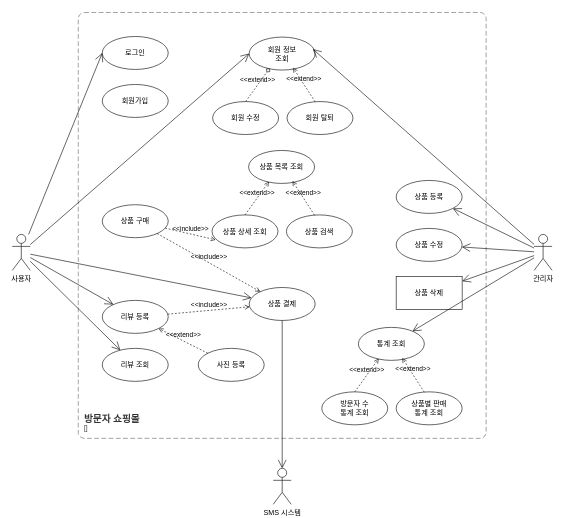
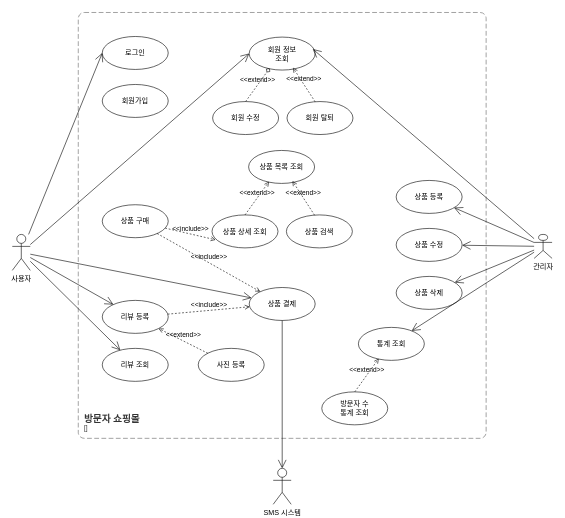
- <mxCell id="4" value="관리자" style="shape=umlActor;html=1;verticalLabelPosition=bottom;verticalAlign=top;align=center;" vertex="1" parent="1"><mxGeometry x="890" y="390" width="30" height="60" as="geometry" /></mxCell>
+ <mxCell id="4" value="관리자" style="shape=umlActor;html=1;verticalLabelPosition=bottom;verticalAlign=top;align=center;" vertex="1" parent="1"><mxGeometry x="890" y="390" width="30" height="40" as="geometry" /></mxCell>
- <mxCell id="29" value="상품 삭제" style="whiteSpace=wrap;html=1;aspect=fixed;rounded=0;" vertex="1" parent="1"><mxGeometry x="660" y="460" width="110" height="55" as="geometry" /></mxCell>
+ <mxCell id="29" value="상품 삭제" style="ellipse;whiteSpace=wrap;html=1;aspect=fixed;" vertex="1" parent="1"><mxGeometry x="660" y="460" width="110" height="55" as="geometry" /></mxCell>
- <mxCell id="42" value="&amp;lt;&amp;lt;extend&amp;gt;&amp;gt;" style="html=1;verticalAlign=bottom;labelBackgroundColor=none;endArrow=open;endFill=0;dashed=1;rounded=0;entryX=0.664;entryY=0.927;entryDx=0;entryDy=0;entryPerimeter=0;exitX=0.427;exitY=0.009;exitDx=0;exitDy=0;exitPerimeter=0;" edge="1" parent="1" source="40" target="38"><mxGeometry width="160" relative="1" as="geometry"><mxPoint x="652" y="841" as="sourcePoint" /><mxPoint x="692" y="785" as="targetPoint" /></mxGeometry></mxCell>
- <mxCell id="40" value="상품별 판매&lt;div&gt;통계 조회&lt;/div&gt;" style="ellipse;whiteSpace=wrap;html=1;aspect=fixed;" vertex="1" parent="1"><mxGeometry x="660" y="652.5" width="110" height="55" as="geometry" /></mxCell>
